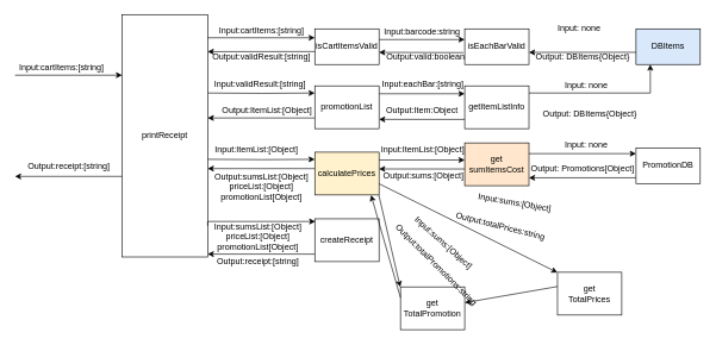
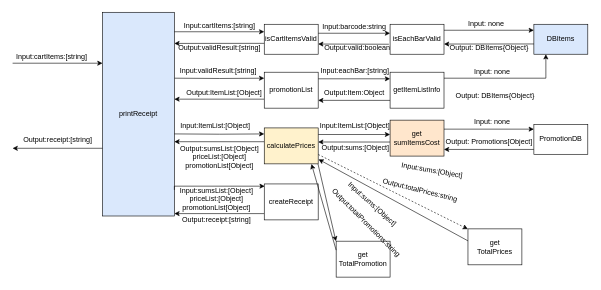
+ <mxCell id="8" value="" style="edgeStyle=orthogonalEdgeStyle;rounded=0;orthogonalLoop=1;jettySize=auto;html=1;" edge="1" parent="1" source="9" target="10"><mxGeometry relative="1" as="geometry"><Array as="points"><mxPoint x="770" y="50" /><mxPoint x="770" y="50" /></Array></mxGeometry></mxCell>
- <mxCell id="3" value="printReceipt" style="rounded=0;whiteSpace=wrap;html=1;" vertex="1" parent="1"><mxGeometry x="170" y="20" width="120" height="340" as="geometry" /></mxCell>
+ <mxCell id="3" value="printReceipt" style="rounded=0;whiteSpace=wrap;html=1;fillColor=#dae8fc;" vertex="1" parent="1"><mxGeometry x="170" y="20" width="120" height="340" as="geometry" /></mxCell>
- <mxCell id="53" value="" style="endArrow=classic;html=1;entryX=-0.002;entryY=0.005;entryDx=0;entryDy=0;entryPerimeter=0;exitX=0.025;exitY=1.02;exitDx=0;exitDy=0;exitPerimeter=0;" edge="1" parent="1" source="39" target="51"><mxGeometry width="50" height="50" relative="1" as="geometry"><mxPoint x="527" y="256" as="sourcePoint" /><mxPoint x="649" y="300" as="targetPoint" /></mxGeometry></mxCell>
+ <mxCell id="53" value="" style="endArrow=classic;html=1;entryX=-0.002;entryY=0.005;entryDx=0;entryDy=0;entryPerimeter=0;exitX=0.025;exitY=1.02;exitDx=0;exitDy=0;exitPerimeter=0;dashed=1;" edge="1" parent="1" source="39" target="51"><mxGeometry width="50" height="50" relative="1" as="geometry"><mxPoint x="527" y="256" as="sourcePoint" /><mxPoint x="649" y="300" as="targetPoint" /></mxGeometry></mxCell>
- <mxCell id="54" value="" style="endArrow=classic;html=1;exitX=0;exitY=0.333;exitDx=0;exitDy=0;exitPerimeter=0;" edge="1" parent="1" source="51" target="52"><mxGeometry width="50" height="50" relative="1" as="geometry"><mxPoint x="580" y="380" as="sourcePoint" /><mxPoint x="630" y="330" as="targetPoint" /></mxGeometry></mxCell>
+ <mxCell id="54" value="" style="endArrow=classic;html=1;entryX=1.007;entryY=0.873;entryDx=0;entryDy=0;entryPerimeter=0;exitX=0;exitY=0.333;exitDx=0;exitDy=0;exitPerimeter=0;" edge="1" parent="1" source="51" target="36"><mxGeometry width="50" height="50" relative="1" as="geometry"><mxPoint x="580" y="380" as="sourcePoint" /><mxPoint x="630" y="330" as="targetPoint" /></mxGeometry></mxCell>
